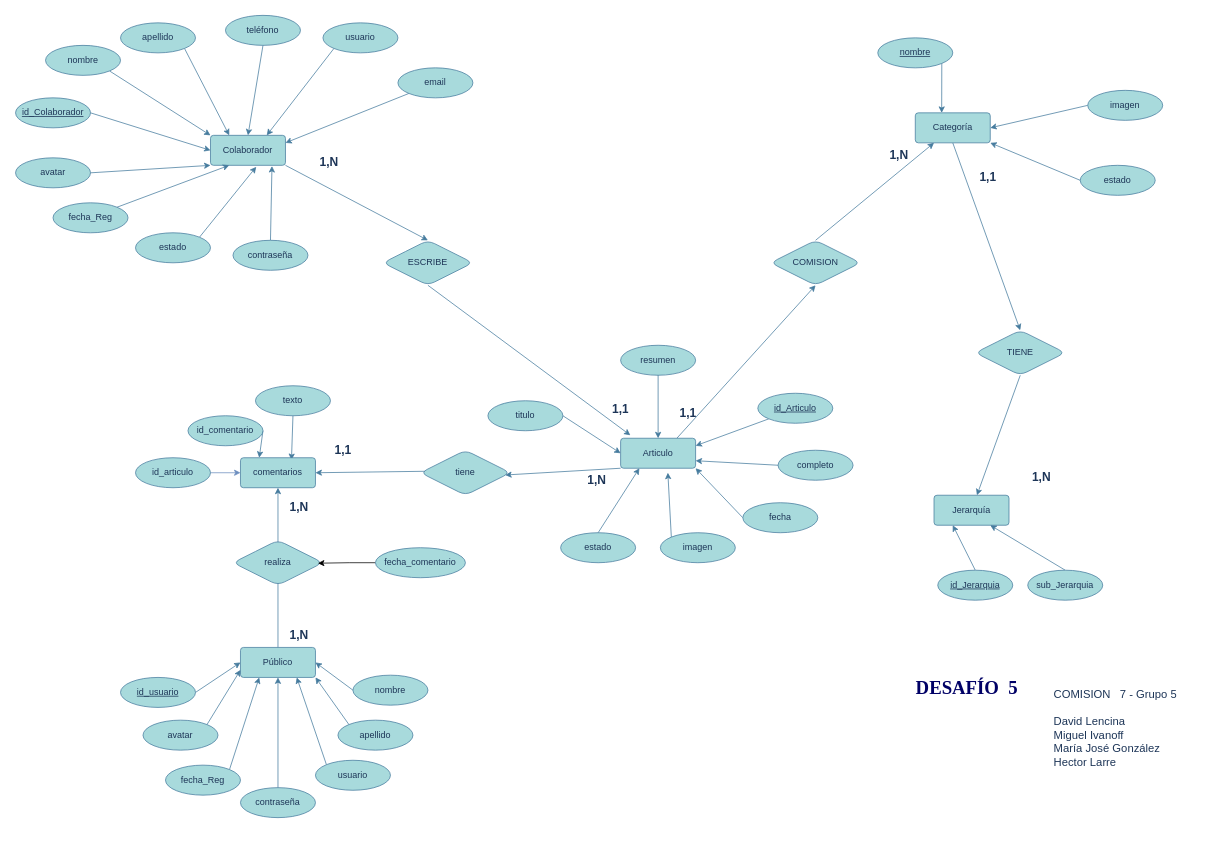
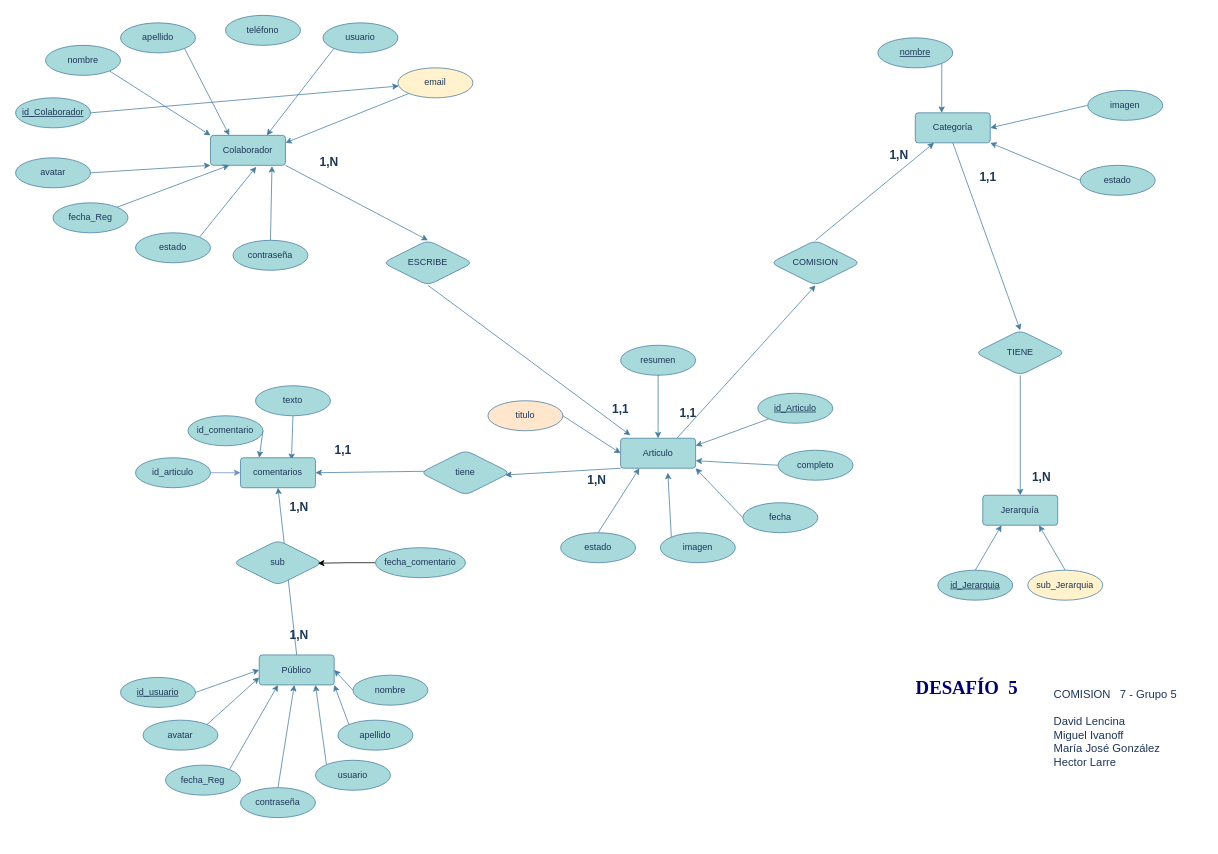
- <mxCell id="20" value="email" style="ellipse;whiteSpace=wrap;html=1;align=center;labelBackgroundColor=none;fillColor=#A8DADC;strokeColor=#457B9D;fontColor=#1D3557;rounded=1;" parent="1" vertex="1"><mxGeometry x="530" y="90" width="100" height="40" as="geometry" /></mxCell>
+ <mxCell id="20" value="email" style="ellipse;whiteSpace=wrap;html=1;align=center;labelBackgroundColor=none;fillColor=#fff2cc;strokeColor=#457B9D;fontColor=#1D3557;rounded=1;" parent="1" vertex="1"><mxGeometry x="530" y="90" width="100" height="40" as="geometry" /></mxCell>
- <mxCell id="15" style="edgeStyle=none;rounded=1;orthogonalLoop=1;jettySize=auto;html=1;exitX=0.5;exitY=1;exitDx=0;exitDy=0;entryX=0.5;entryY=0;entryDx=0;entryDy=0;labelBackgroundColor=none;strokeColor=#457B9D;fontColor=default;" parent="1" source="16" target="3" edge="1"><mxGeometry relative="1" as="geometry" /></mxCell>
- <mxCell id="85" style="edgeStyle=none;rounded=1;orthogonalLoop=1;jettySize=auto;html=1;exitX=1;exitY=0.5;exitDx=0;exitDy=0;entryX=0;entryY=0.5;entryDx=0;entryDy=0;labelBackgroundColor=none;strokeColor=#457B9D;fontColor=default;" parent="1" source="86" target="3" edge="1"><mxGeometry relative="1" as="geometry" /></mxCell>
+ <mxCell id="85" style="edgeStyle=none;rounded=1;orthogonalLoop=1;jettySize=auto;html=1;exitX=1;exitY=0.5;exitDx=0;exitDy=0;labelBackgroundColor=none;strokeColor=#457B9D;fontColor=default;" parent="1" source="86" target="20" edge="1"><mxGeometry relative="1" as="geometry" /></mxCell>
- <mxCell id="34" value="titulo" style="ellipse;whiteSpace=wrap;html=1;align=center;labelBackgroundColor=none;fillColor=#A8DADC;strokeColor=#457B9D;fontColor=#1D3557;rounded=1;" parent="1" vertex="1"><mxGeometry x="650" y="534" width="100" height="40" as="geometry" /></mxCell>
+ <mxCell id="34" value="titulo" style="ellipse;whiteSpace=wrap;html=1;align=center;labelBackgroundColor=none;fillColor=#ffe6cc;strokeColor=#457B9D;fontColor=#1D3557;rounded=1;" parent="1" vertex="1"><mxGeometry x="650" y="534" width="100" height="40" as="geometry" /></mxCell>
- <mxCell id="10" value="Jerarquía" style="rounded=1;arcSize=10;whiteSpace=wrap;html=1;align=center;labelBackgroundColor=none;fillColor=#A8DADC;strokeColor=#457B9D;fontColor=#1D3557;" parent="1" vertex="1"><mxGeometry x="1245" y="660" width="100" height="40" as="geometry" /></mxCell>
+ <mxCell id="10" value="Jerarquía" style="rounded=1;arcSize=10;whiteSpace=wrap;html=1;align=center;labelBackgroundColor=none;fillColor=#A8DADC;strokeColor=#457B9D;fontColor=#1D3557;" parent="1" vertex="1"><mxGeometry x="1310" y="660" width="100" height="40" as="geometry" /></mxCell>
- <mxCell id="91" value="realiza" style="shape=rhombus;perimeter=rhombusPerimeter;whiteSpace=wrap;html=1;align=center;labelBackgroundColor=none;fillColor=#A8DADC;strokeColor=#457B9D;fontColor=#1D3557;rounded=1;" parent="1" vertex="1"><mxGeometry x="310" y="720" width="120" height="60" as="geometry" /></mxCell>
+ <mxCell id="91" value="sub" style="shape=rhombus;perimeter=rhombusPerimeter;whiteSpace=wrap;html=1;align=center;labelBackgroundColor=none;fillColor=#A8DADC;strokeColor=#457B9D;fontColor=#1D3557;rounded=1;" parent="1" vertex="1"><mxGeometry x="310" y="720" width="120" height="60" as="geometry" /></mxCell>
- <mxCell id="62" value="sub_Jerarquia" style="ellipse;whiteSpace=wrap;html=1;align=center;labelBackgroundColor=none;fillColor=#A8DADC;strokeColor=#457B9D;fontColor=#1D3557;rounded=1;" parent="1" vertex="1"><mxGeometry x="1370" y="760" width="100" height="40" as="geometry" /></mxCell>
+ <mxCell id="62" value="sub_Jerarquia" style="ellipse;whiteSpace=wrap;html=1;align=center;labelBackgroundColor=none;fillColor=#fff2cc;strokeColor=#457B9D;fontColor=#1D3557;rounded=1;" parent="1" vertex="1"><mxGeometry x="1370" y="760" width="100" height="40" as="geometry" /></mxCell>
- <mxCell id="7" value="Público" style="rounded=1;arcSize=10;whiteSpace=wrap;html=1;align=center;labelBackgroundColor=none;fillColor=#A8DADC;strokeColor=#457B9D;fontColor=#1D3557;" parent="1" vertex="1"><mxGeometry x="320" y="863" width="100" height="40" as="geometry" /></mxCell>
+ <mxCell id="7" value="Público" style="rounded=1;arcSize=10;whiteSpace=wrap;html=1;align=center;labelBackgroundColor=none;fillColor=#A8DADC;strokeColor=#457B9D;fontColor=#1D3557;" parent="1" vertex="1"><mxGeometry x="345" y="873" width="100" height="40" as="geometry" /></mxCell>
